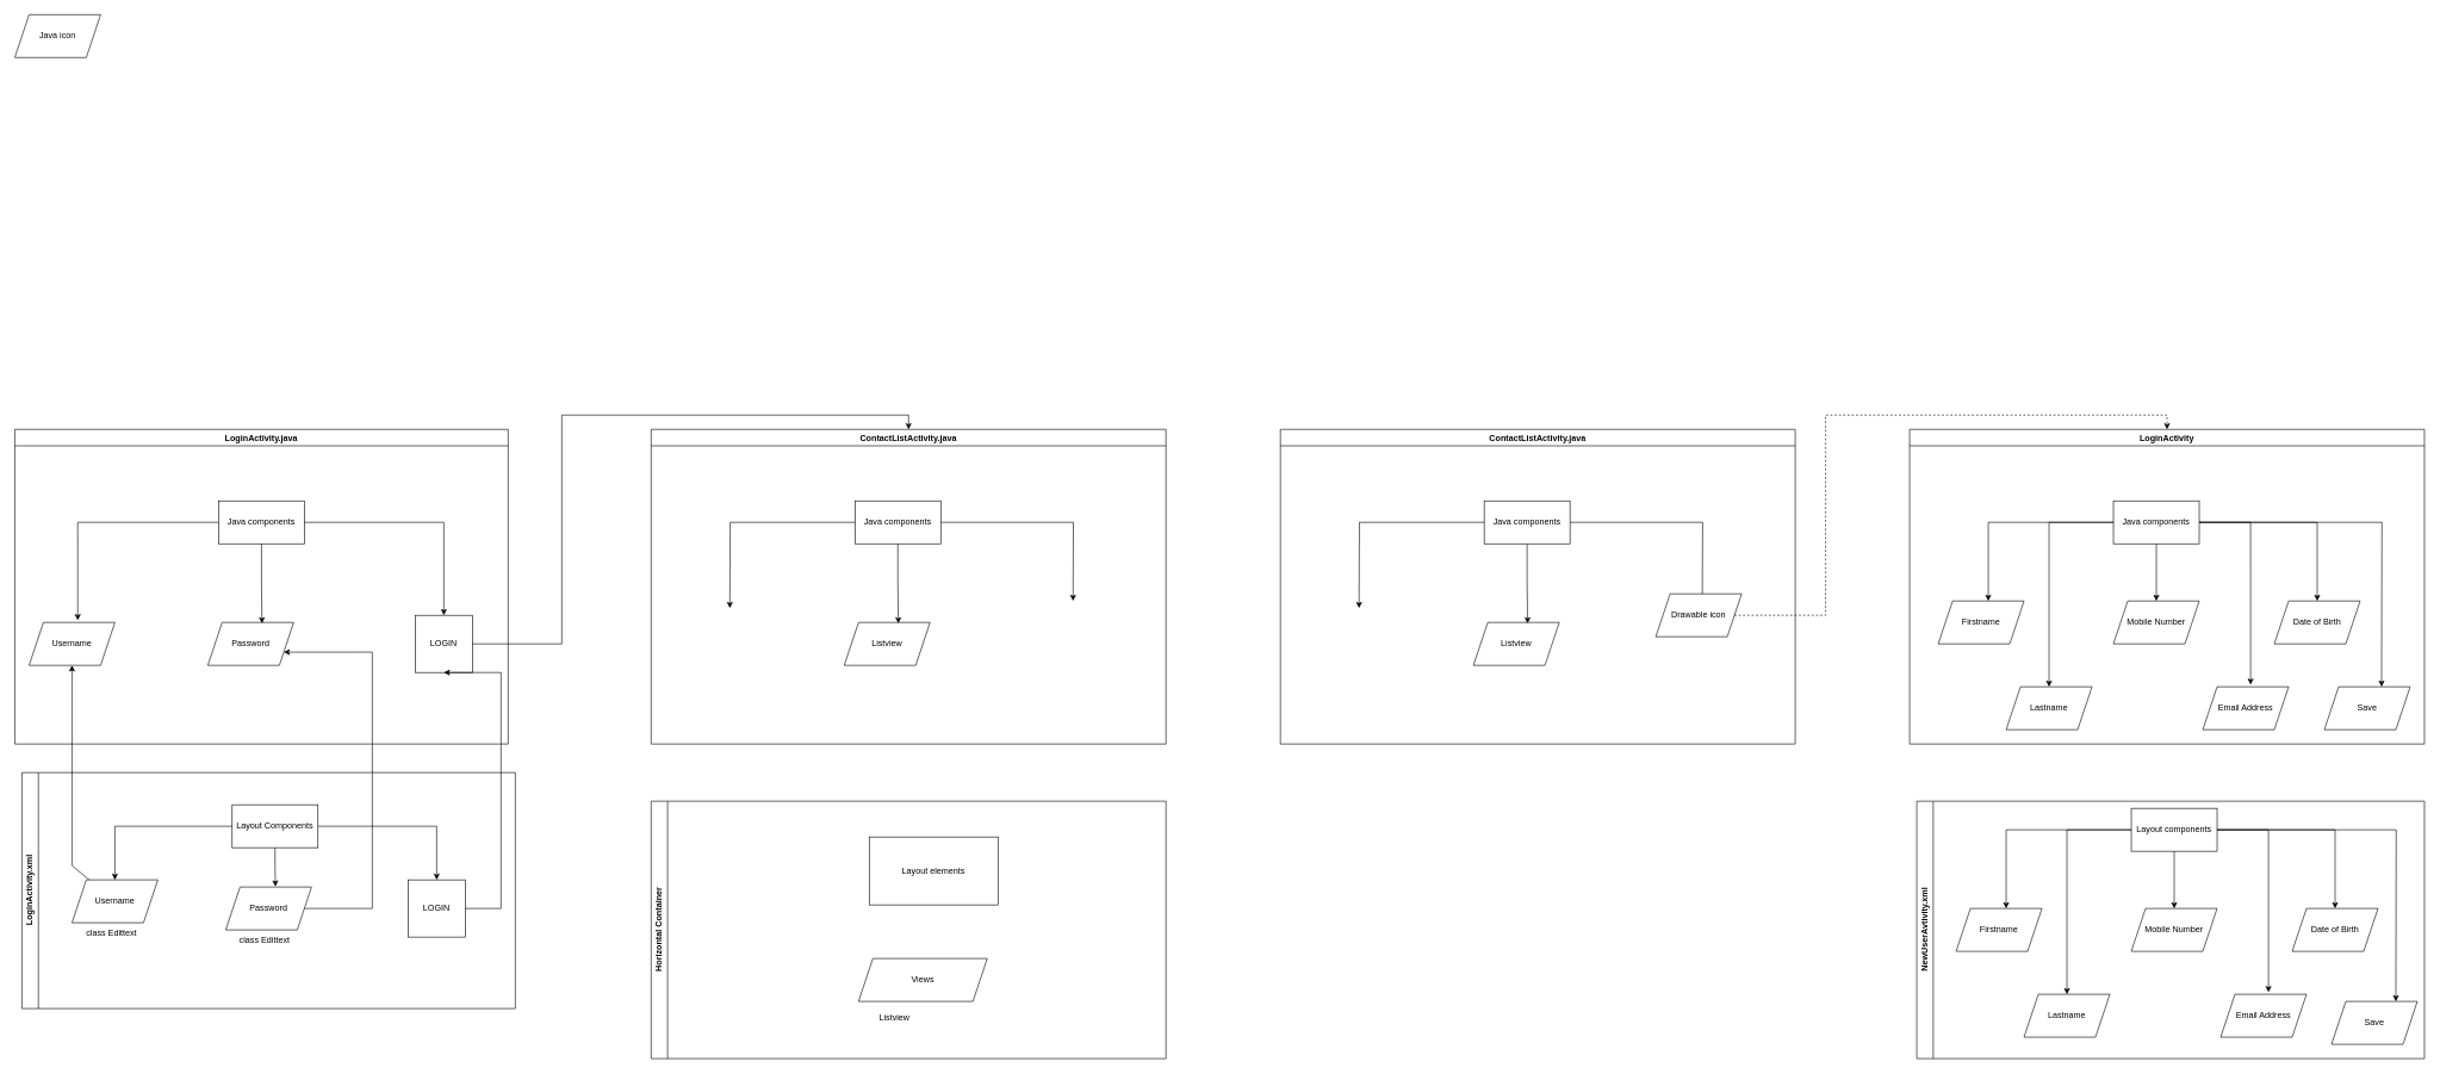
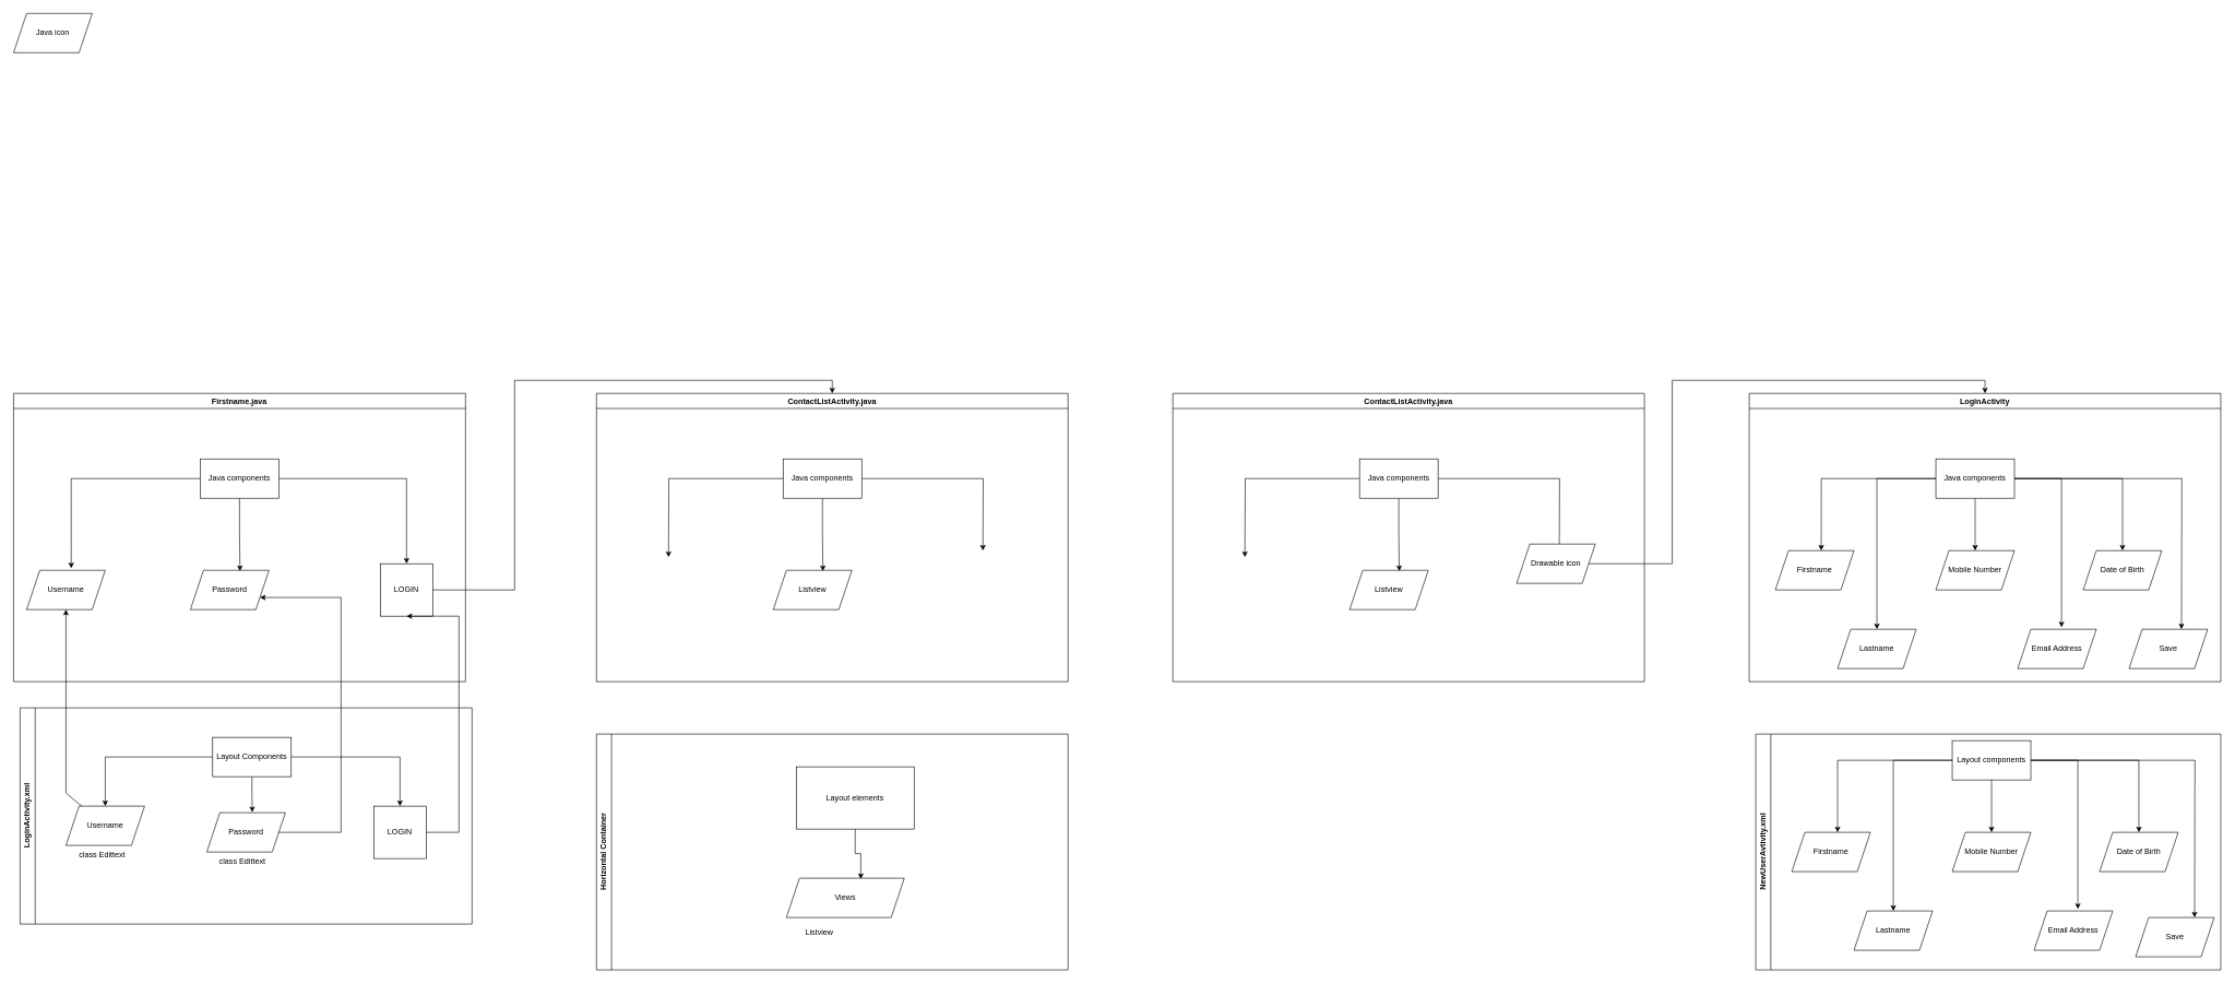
- <mxCell id="71" style="edgeStyle=orthogonalEdgeStyle;rounded=0;orthogonalLoop=1;jettySize=auto;html=1;entryX=0.5;entryY=0;entryDx=0;entryDy=0;dashed=1;" edge="1" parent="1" source="42" target="43"><mxGeometry relative="1" as="geometry" /></mxCell>
+ <mxCell id="71" style="edgeStyle=orthogonalEdgeStyle;rounded=0;orthogonalLoop=1;jettySize=auto;html=1;entryX=0.5;entryY=0;entryDx=0;entryDy=0;" edge="1" parent="1" source="42" target="43"><mxGeometry relative="1" as="geometry" /></mxCell>
- <mxCell id="2" value="LoginActivity.java" style="swimlane;whiteSpace=wrap;html=1;" vertex="1" parent="1"><mxGeometry x="20" y="600" width="690" height="440" as="geometry" /></mxCell>
+ <mxCell id="2" value="Firstname.java" style="swimlane;whiteSpace=wrap;html=1;" vertex="1" parent="1"><mxGeometry x="20" y="600" width="690" height="440" as="geometry" /></mxCell>
+ <mxCell id="32" style="edgeStyle=orthogonalEdgeStyle;rounded=0;orthogonalLoop=1;jettySize=auto;html=1;entryX=0.631;entryY=0.022;entryDx=0;entryDy=0;entryPerimeter=0;" edge="1" parent="30" source="33" target="31"><mxGeometry relative="1" as="geometry" /></mxCell>
